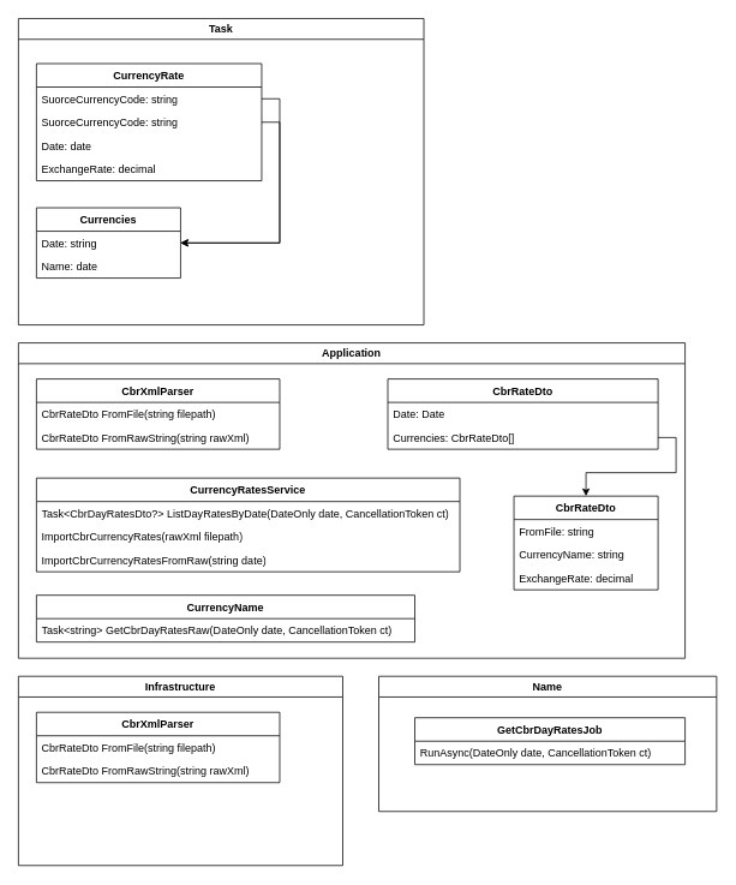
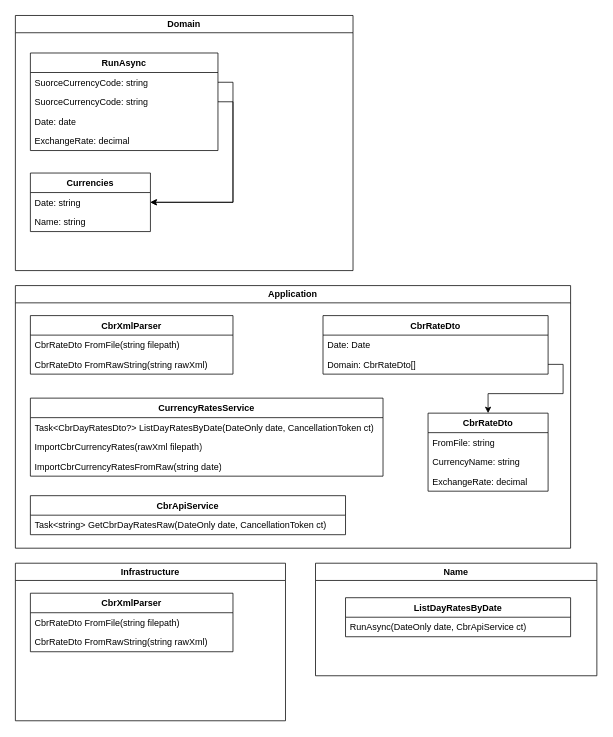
- <mxCell id="2" value="Task" style="swimlane;whiteSpace=wrap;html=1;" vertex="1" parent="1"><mxGeometry x="20" y="20" width="450" height="340" as="geometry" /></mxCell>
+ <mxCell id="2" value="Domain" style="swimlane;whiteSpace=wrap;html=1;" vertex="1" parent="1"><mxGeometry x="20" y="20" width="450" height="340" as="geometry" /></mxCell>
- <mxCell id="6" value="CurrencyRate" style="swimlane;fontStyle=1;align=center;verticalAlign=top;childLayout=stackLayout;horizontal=1;startSize=26;horizontalStack=0;resizeParent=1;resizeParentMax=0;resizeLast=0;collapsible=1;marginBottom=0;whiteSpace=wrap;html=1;" vertex="1" parent="2"><mxGeometry x="20" y="50" width="250" height="130" as="geometry" /></mxCell>
+ <mxCell id="6" value="RunAsync" style="swimlane;fontStyle=1;align=center;verticalAlign=top;childLayout=stackLayout;horizontal=1;startSize=26;horizontalStack=0;resizeParent=1;resizeParentMax=0;resizeLast=0;collapsible=1;marginBottom=0;whiteSpace=wrap;html=1;" vertex="1" parent="2"><mxGeometry x="20" y="50" width="250" height="130" as="geometry" /></mxCell>
- <mxCell id="5" value="Name: date" style="text;strokeColor=none;fillColor=none;align=left;verticalAlign=top;spacingLeft=4;spacingRight=4;overflow=hidden;rotatable=0;points=[[0,0.5],[1,0.5]];portConstraint=eastwest;whiteSpace=wrap;html=1;" vertex="1" parent="3"><mxGeometry y="52" width="160" height="26" as="geometry" /></mxCell>
+ <mxCell id="5" value="Name: string" style="text;strokeColor=none;fillColor=none;align=left;verticalAlign=top;spacingLeft=4;spacingRight=4;overflow=hidden;rotatable=0;points=[[0,0.5],[1,0.5]];portConstraint=eastwest;whiteSpace=wrap;html=1;" vertex="1" parent="3"><mxGeometry y="52" width="160" height="26" as="geometry" /></mxCell>
- <mxCell id="20" value="Currencies: CbrRateDto[]" style="text;strokeColor=none;fillColor=none;align=left;verticalAlign=top;spacingLeft=4;spacingRight=4;overflow=hidden;rotatable=0;points=[[0,0.5],[1,0.5]];portConstraint=eastwest;whiteSpace=wrap;html=1;" parent="18" vertex="1"><mxGeometry y="52" width="300" height="26" as="geometry" /></mxCell>
+ <mxCell id="20" value="Domain: CbrRateDto[]" style="text;strokeColor=none;fillColor=none;align=left;verticalAlign=top;spacingLeft=4;spacingRight=4;overflow=hidden;rotatable=0;points=[[0,0.5],[1,0.5]];portConstraint=eastwest;whiteSpace=wrap;html=1;" parent="18" vertex="1"><mxGeometry y="52" width="300" height="26" as="geometry" /></mxCell>
- <mxCell id="28" value="CurrencyName" style="swimlane;fontStyle=1;align=center;verticalAlign=top;childLayout=stackLayout;horizontal=1;startSize=26;horizontalStack=0;resizeParent=1;resizeParentMax=0;resizeLast=0;collapsible=1;marginBottom=0;whiteSpace=wrap;html=1;" vertex="1" parent="13"><mxGeometry x="20" y="280" width="420" height="52" as="geometry" /></mxCell>
+ <mxCell id="28" value="CbrApiService" style="swimlane;fontStyle=1;align=center;verticalAlign=top;childLayout=stackLayout;horizontal=1;startSize=26;horizontalStack=0;resizeParent=1;resizeParentMax=0;resizeLast=0;collapsible=1;marginBottom=0;whiteSpace=wrap;html=1;" vertex="1" parent="13"><mxGeometry x="20" y="280" width="420" height="52" as="geometry" /></mxCell>
- <mxCell id="32" value="GetCbrDayRatesJob" style="swimlane;fontStyle=1;align=center;verticalAlign=top;childLayout=stackLayout;horizontal=1;startSize=26;horizontalStack=0;resizeParent=1;resizeParentMax=0;resizeLast=0;collapsible=1;marginBottom=0;whiteSpace=wrap;html=1;" vertex="1" parent="31"><mxGeometry x="40" y="46" width="300" height="52" as="geometry" /></mxCell>
+ <mxCell id="32" value="ListDayRatesByDate" style="swimlane;fontStyle=1;align=center;verticalAlign=top;childLayout=stackLayout;horizontal=1;startSize=26;horizontalStack=0;resizeParent=1;resizeParentMax=0;resizeLast=0;collapsible=1;marginBottom=0;whiteSpace=wrap;html=1;" vertex="1" parent="31"><mxGeometry x="40" y="46" width="300" height="52" as="geometry" /></mxCell>
- <mxCell id="33" value="RunAsync(DateOnly date, CancellationToken ct)" style="text;strokeColor=none;fillColor=none;align=left;verticalAlign=top;spacingLeft=4;spacingRight=4;overflow=hidden;rotatable=0;points=[[0,0.5],[1,0.5]];portConstraint=eastwest;whiteSpace=wrap;html=1;" vertex="1" parent="32"><mxGeometry y="26" width="300" height="26" as="geometry" /></mxCell>
+ <mxCell id="33" value="RunAsync(DateOnly date, CbrApiService ct)" style="text;strokeColor=none;fillColor=none;align=left;verticalAlign=top;spacingLeft=4;spacingRight=4;overflow=hidden;rotatable=0;points=[[0,0.5],[1,0.5]];portConstraint=eastwest;whiteSpace=wrap;html=1;" vertex="1" parent="32"><mxGeometry y="26" width="300" height="26" as="geometry" /></mxCell>
